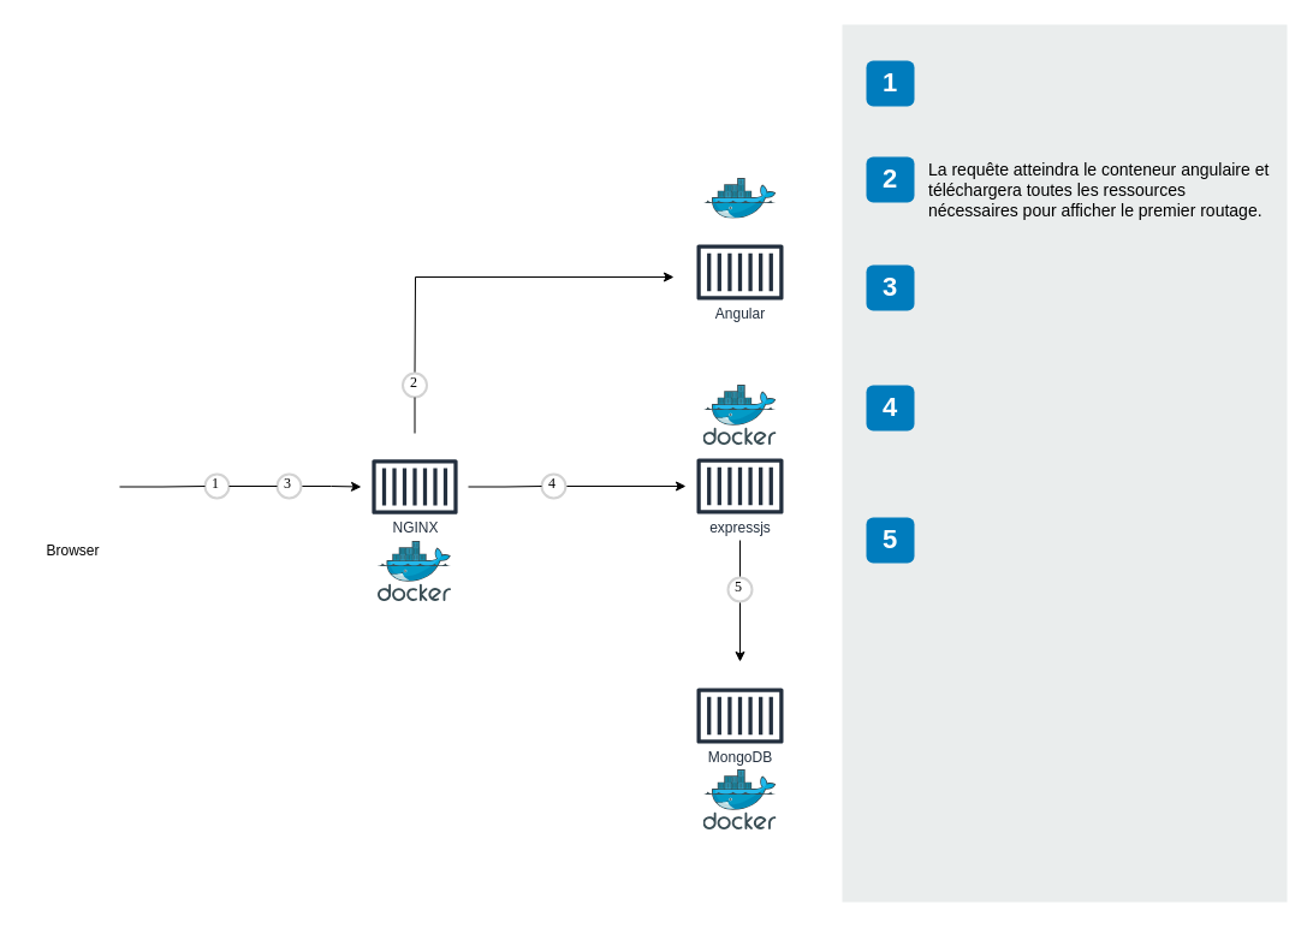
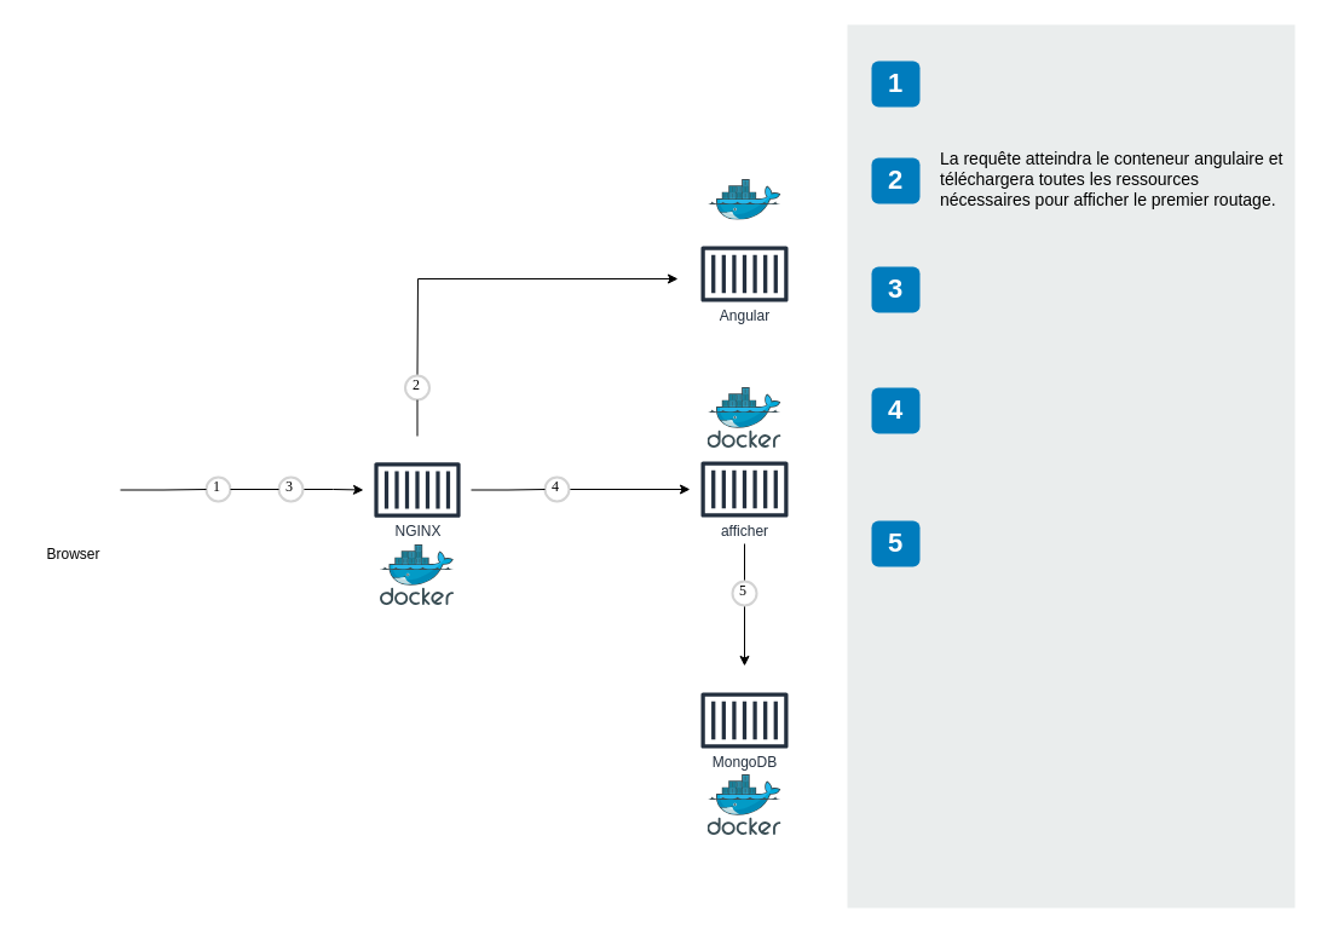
- <mxCell id="13" value="La requête atteindra le conteneur angulaire et téléchargera toutes les ressources nécessaires pour afficher le premier routage." style="text;html=1;align=left;verticalAlign=top;spacingTop=-4;fontSize=14;labelBackgroundColor=none;whiteSpace=wrap;" parent="1" vertex="1"><mxGeometry x="770" y="130" width="290" height="68" as="geometry" /></mxCell>
+ <mxCell id="13" value="La requête atteindra le conteneur angulaire et téléchargera toutes les ressources nécessaires pour afficher le premier routage." style="text;html=1;align=left;verticalAlign=top;spacingTop=-4;fontSize=14;labelBackgroundColor=none;whiteSpace=wrap;" parent="1" vertex="1"><mxGeometry x="775" y="120" width="290" height="68" as="geometry" /></mxCell>
- <mxCell id="19" value="expressjs" style="sketch=0;outlineConnect=0;fontColor=#232F3E;gradientColor=none;strokeColor=#232F3E;fillColor=#ffffff;dashed=0;verticalLabelPosition=bottom;verticalAlign=top;align=center;html=1;fontSize=12;fontStyle=0;aspect=fixed;shape=mxgraph.aws4.resourceIcon;resIcon=mxgraph.aws4.container_1;labelPosition=center;spacingTop=-24;" parent="1" vertex="1"><mxGeometry x="570" y="359" width="90" height="90" as="geometry" /></mxCell>
+ <mxCell id="19" value="afficher" style="sketch=0;outlineConnect=0;fontColor=#232F3E;gradientColor=none;strokeColor=#232F3E;fillColor=#ffffff;dashed=0;verticalLabelPosition=bottom;verticalAlign=top;align=center;html=1;fontSize=12;fontStyle=0;aspect=fixed;shape=mxgraph.aws4.resourceIcon;resIcon=mxgraph.aws4.container_1;labelPosition=center;spacingTop=-24;" parent="1" vertex="1"><mxGeometry x="570" y="359" width="90" height="90" as="geometry" /></mxCell>
